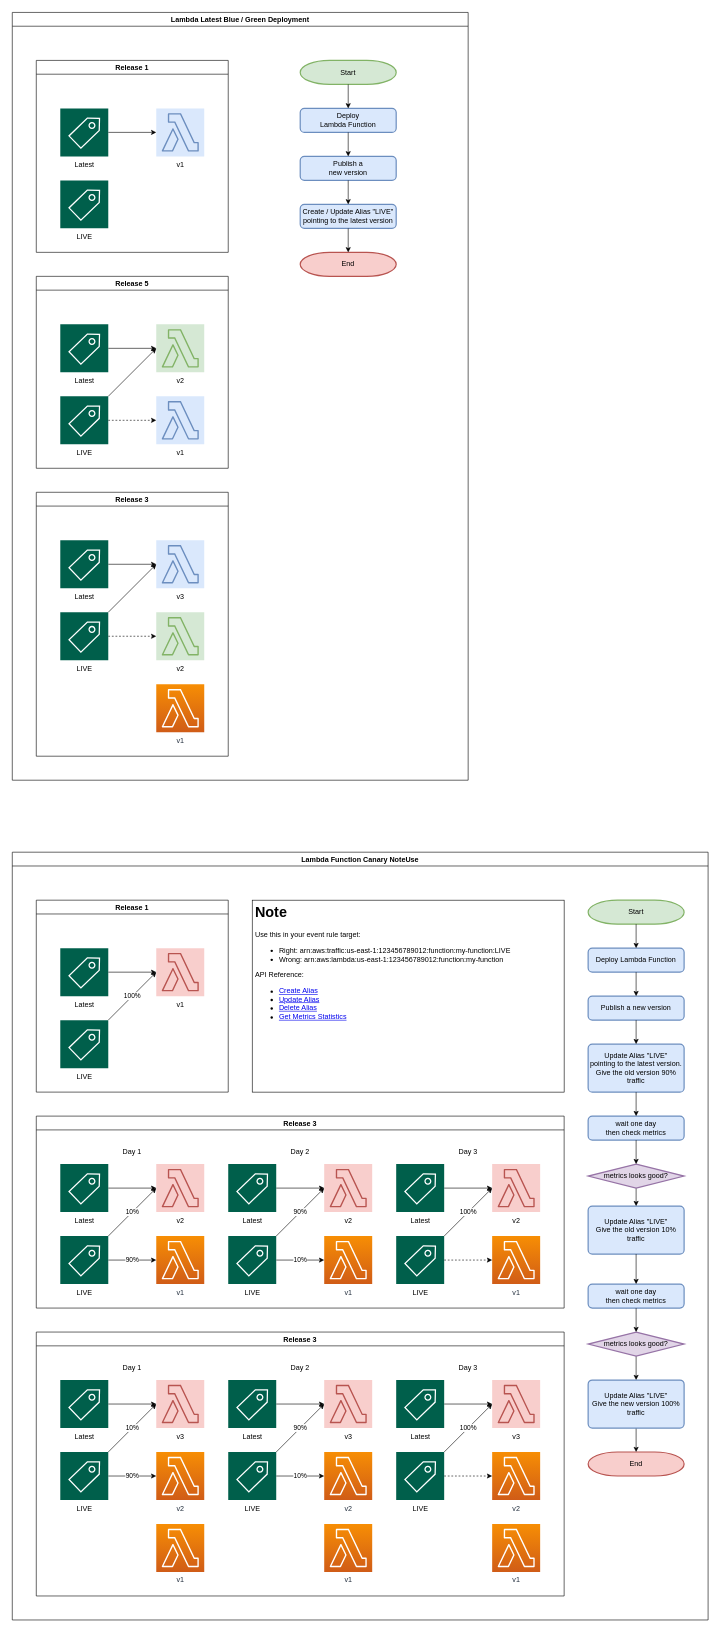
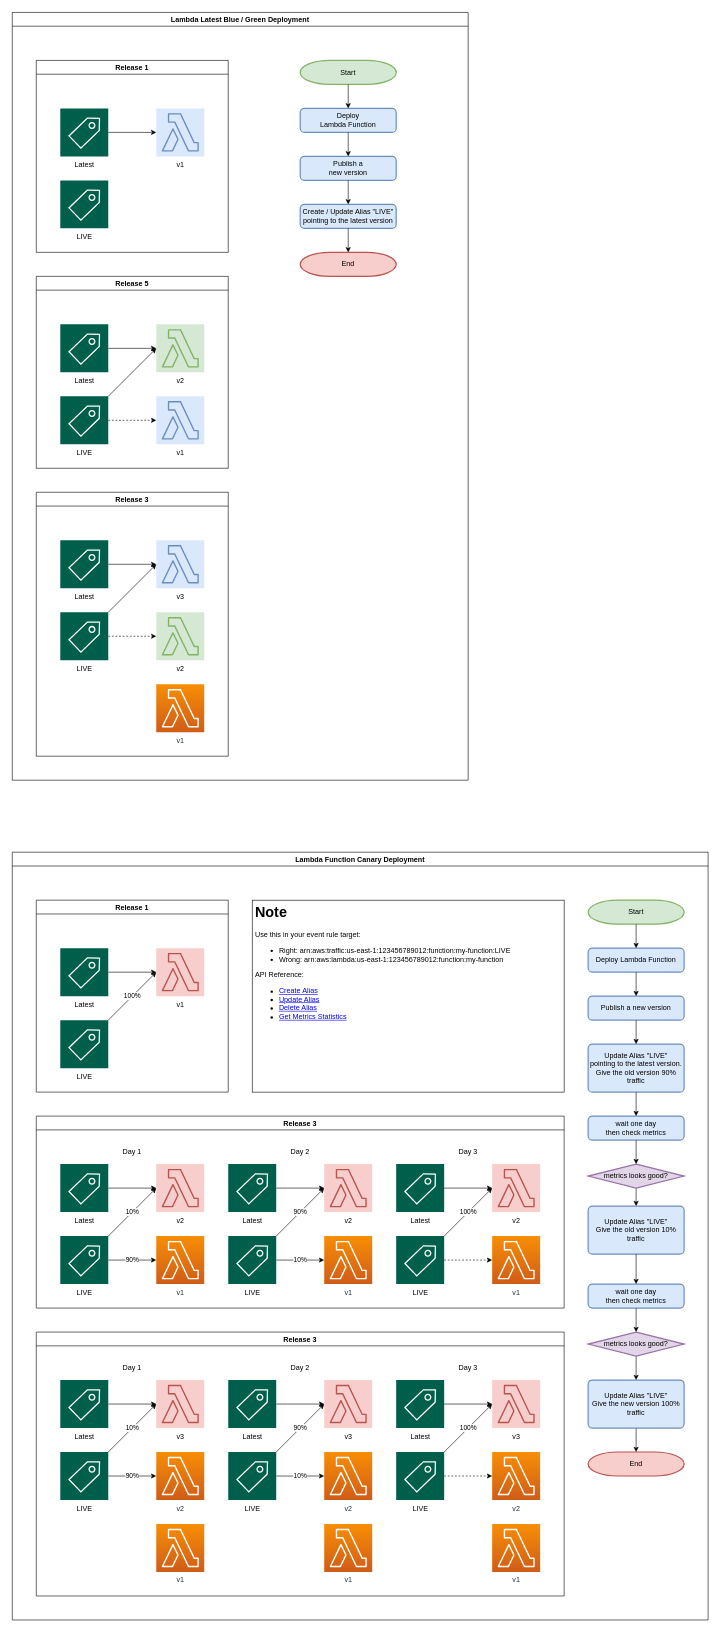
- <mxCell id="93" value="Lambda Function Canary NoteUse" style="swimlane;strokeColor=default;" vertex="1" parent="1"><mxGeometry x="20" y="1420" width="1160" height="1280" as="geometry" /></mxCell>
+ <mxCell id="93" value="Lambda Function Canary Deployment" style="swimlane;strokeColor=default;" vertex="1" parent="1"><mxGeometry x="20" y="1420" width="1160" height="1280" as="geometry" /></mxCell>
